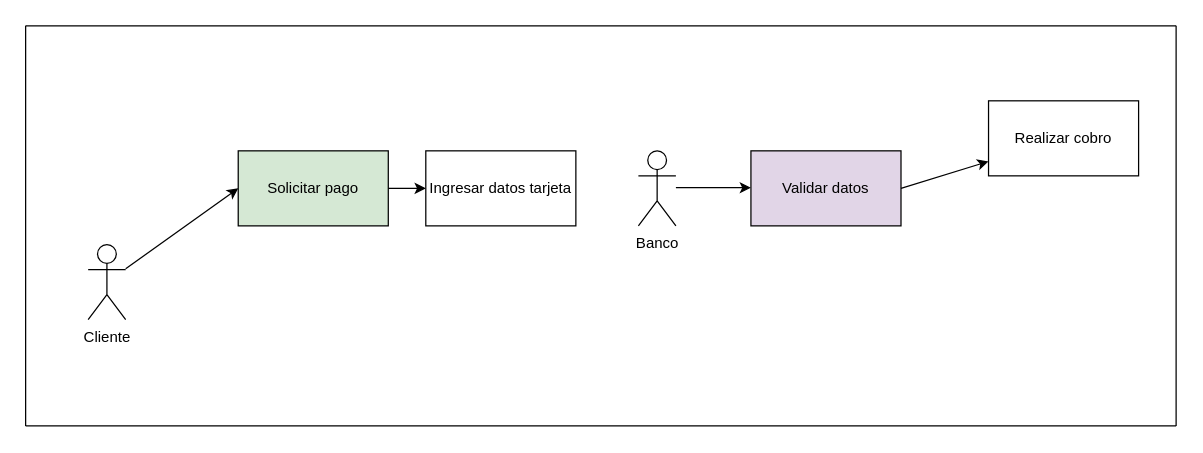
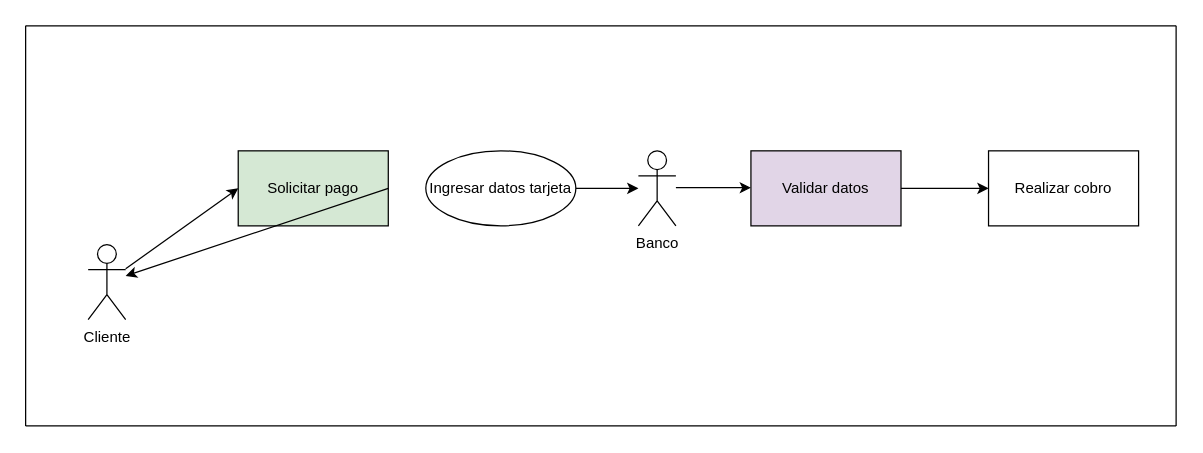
- <mxCell id="16" value="Realizar cobro" style="rounded=0;whiteSpace=wrap;html=1;" vertex="1" parent="1"><mxGeometry x="790" y="80" width="120" height="60" as="geometry" /></mxCell>
+ <mxCell id="16" value="Realizar cobro" style="rounded=0;whiteSpace=wrap;html=1;" vertex="1" parent="1"><mxGeometry x="790" y="120" width="120" height="60" as="geometry" /></mxCell>
- <mxCell id="9" value="" style="endArrow=classic;html=1;exitX=1;exitY=0.5;exitDx=0;exitDy=0;" edge="1" parent="1" source="8" target="10"><mxGeometry width="50" height="50" relative="1" as="geometry"><mxPoint x="380" y="260" as="sourcePoint" /><mxPoint x="400" y="150" as="targetPoint" /></mxGeometry></mxCell>
+ <mxCell id="9" value="" style="endArrow=classic;html=1;exitX=1;exitY=0.5;exitDx=0;exitDy=0;" edge="1" parent="1" source="8" target="2"><mxGeometry width="50" height="50" relative="1" as="geometry"><mxPoint x="380" y="260" as="sourcePoint" /><mxPoint x="400" y="150" as="targetPoint" /></mxGeometry></mxCell>
- <mxCell id="10" value="Ingresar datos tarjeta" style="rounded=0;whiteSpace=wrap;html=1;" vertex="1" parent="1"><mxGeometry x="340" y="120" width="120" height="60" as="geometry" /></mxCell>
+ <mxCell id="10" value="Ingresar datos tarjeta" style="ellipse;whiteSpace=wrap;html=1;" vertex="1" parent="1"><mxGeometry x="340" y="120" width="120" height="60" as="geometry" /></mxCell>
+ <mxCell id="12" value="" style="endArrow=classic;html=1;exitX=1;exitY=0.5;exitDx=0;exitDy=0;" edge="1" parent="1" source="10" target="11"><mxGeometry width="50" height="50" relative="1" as="geometry"><mxPoint x="550" y="230" as="sourcePoint" /><mxPoint x="600" y="180" as="targetPoint" /></mxGeometry></mxCell>
